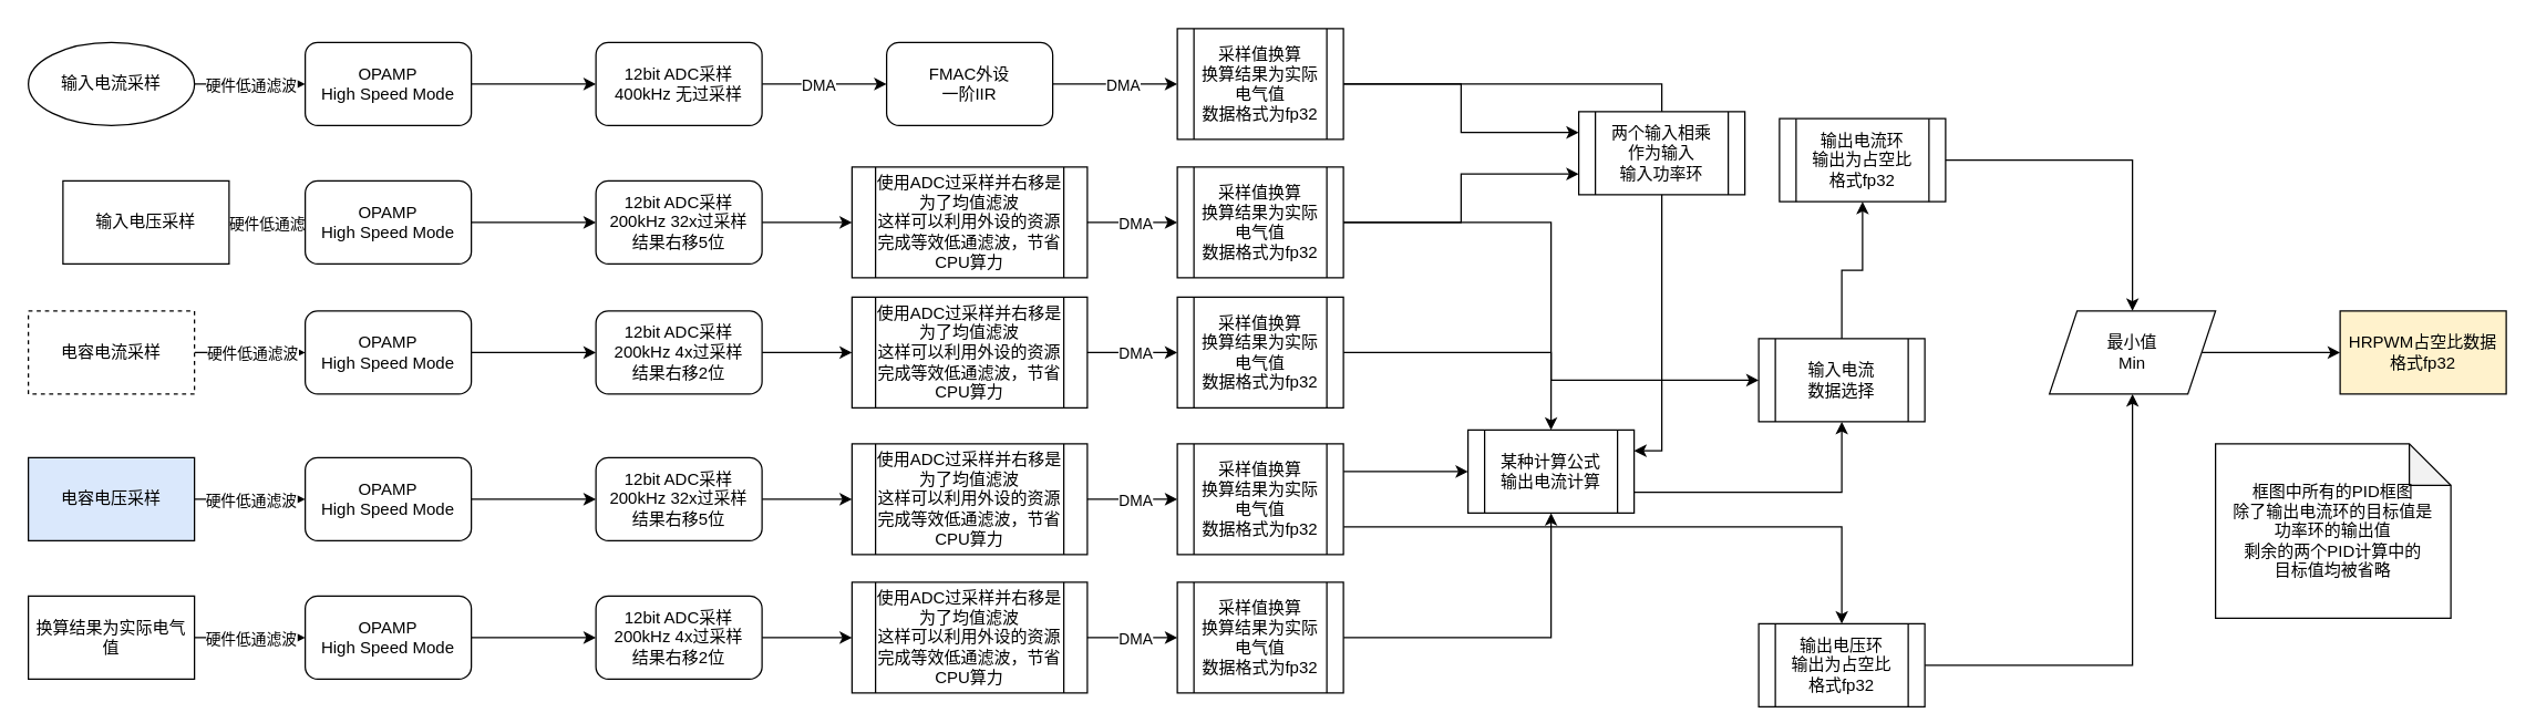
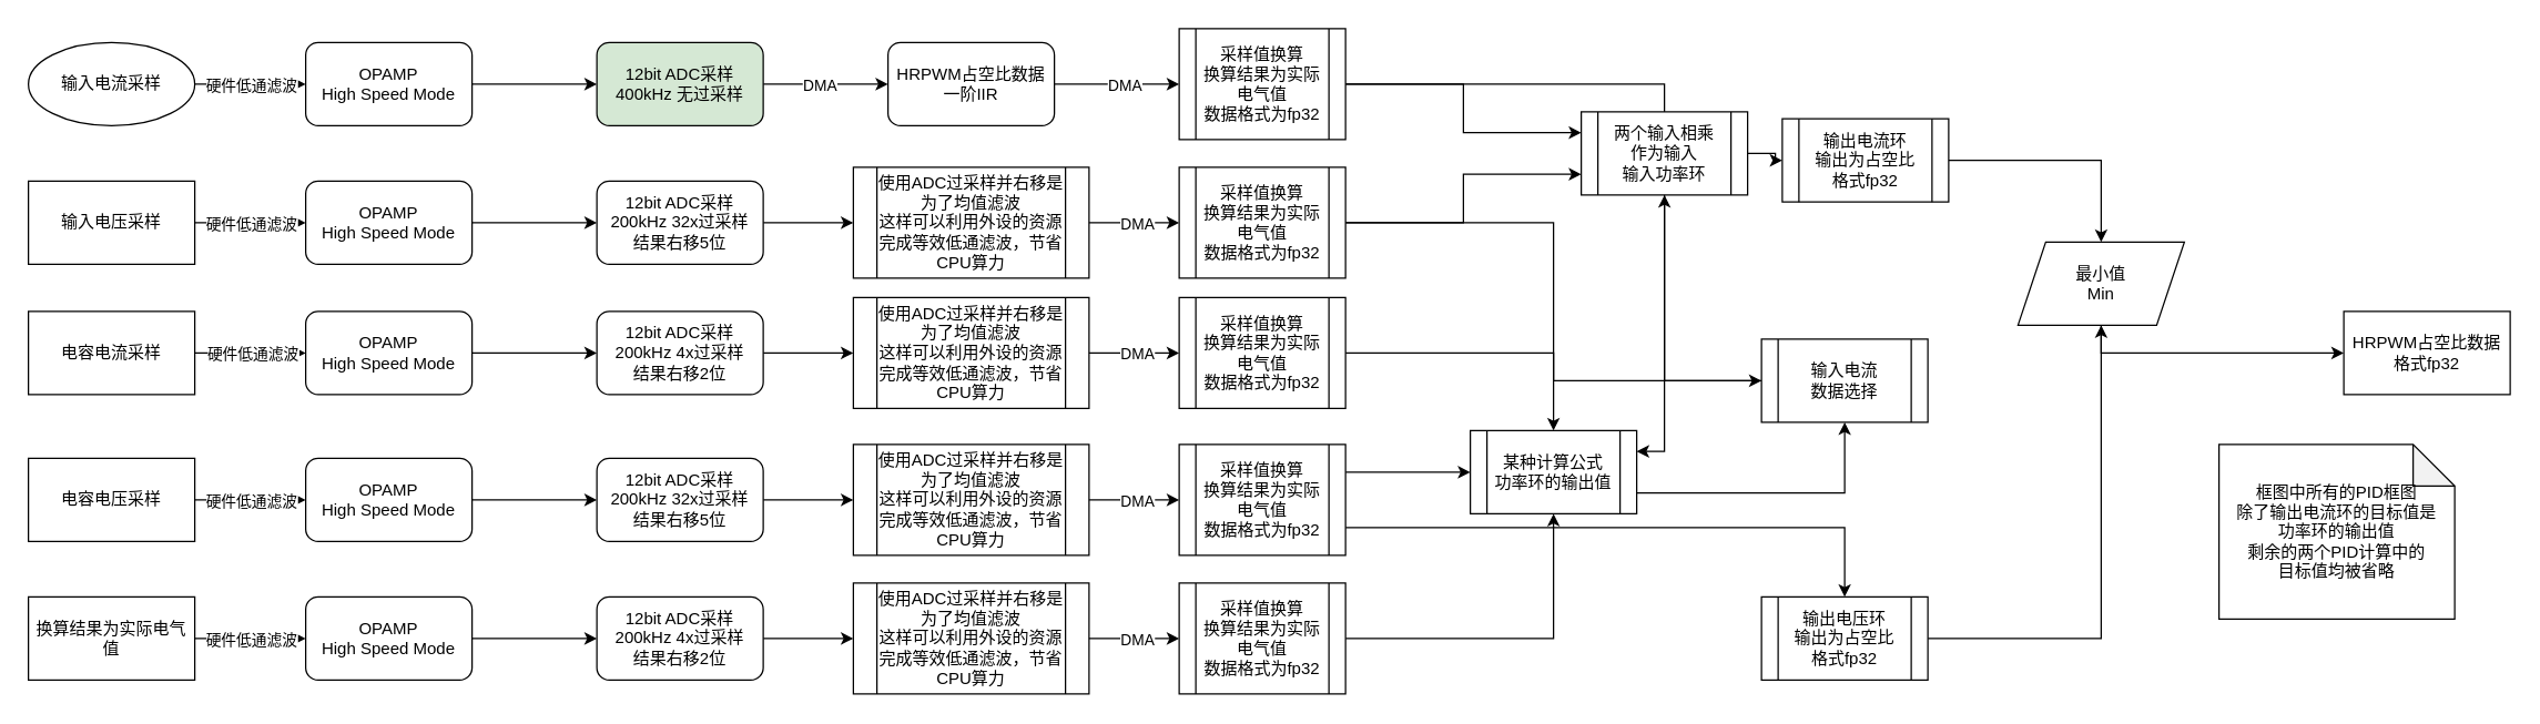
- <mxCell id="29" value="12bit ADC采样&lt;br&gt;400kHz 无过采样" style="rounded=1;whiteSpace=wrap;html=1;" parent="1" vertex="1"><mxGeometry x="430" y="30" width="120" height="60" as="geometry" /></mxCell>
+ <mxCell id="29" value="12bit ADC采样&lt;br&gt;400kHz 无过采样" style="rounded=1;whiteSpace=wrap;html=1;fillColor=#d5e8d4;" parent="1" vertex="1"><mxGeometry x="430" y="30" width="120" height="60" as="geometry" /></mxCell>
- <mxCell id="78" value="FMAC外设&lt;br&gt;一阶IIR" style="rounded=1;whiteSpace=wrap;html=1;" vertex="1" parent="1"><mxGeometry x="640" y="30" width="120" height="60" as="geometry" /></mxCell>
+ <mxCell id="78" value="HRPWM占空比数据&lt;br&gt;一阶IIR" style="rounded=1;whiteSpace=wrap;html=1;" vertex="1" parent="1"><mxGeometry x="640" y="30" width="120" height="60" as="geometry" /></mxCell>
+ <mxCell id="71" value="" style="edgeStyle=orthogonalEdgeStyle;rounded=0;orthogonalLoop=1;jettySize=auto;html=1;" parent="1" source="72" target="68" edge="1"><mxGeometry relative="1" as="geometry" /></mxCell>
- <mxCell id="7" value="输入电压采样" style="rounded=0;whiteSpace=wrap;html=1;" parent="1" vertex="1"><mxGeometry x="45" y="130" width="120" height="60" as="geometry" /></mxCell>
+ <mxCell id="7" value="输入电压采样" style="rounded=0;whiteSpace=wrap;html=1;" parent="1" vertex="1"><mxGeometry x="20" y="130" width="120" height="60" as="geometry" /></mxCell>
- <mxCell id="69" value="" style="edgeStyle=orthogonalEdgeStyle;rounded=0;orthogonalLoop=1;jettySize=auto;html=1;" parent="1" source="70" target="68" edge="1"><mxGeometry relative="1" as="geometry" /></mxCell>
+ <mxCell id="69" value="" style="edgeStyle=orthogonalEdgeStyle;rounded=0;orthogonalLoop=1;jettySize=auto;html=1;" parent="1" source="70" target="72" edge="1"><mxGeometry relative="1" as="geometry" /></mxCell>
- <mxCell id="16" value="电容电流采样" style="rounded=0;whiteSpace=wrap;html=1;dashed=1;" parent="1" vertex="1"><mxGeometry x="20" y="224" width="120" height="60" as="geometry" /></mxCell>
+ <mxCell id="16" value="电容电流采样" style="rounded=0;whiteSpace=wrap;html=1;" parent="1" vertex="1"><mxGeometry x="20" y="224" width="120" height="60" as="geometry" /></mxCell>
- <mxCell id="76" value="最小值&lt;br&gt;Min" style="shape=parallelogram;perimeter=parallelogramPerimeter;whiteSpace=wrap;html=1;fixedSize=1;" parent="1" vertex="1"><mxGeometry x="1480" y="224" width="120" height="60" as="geometry" /></mxCell>
+ <mxCell id="76" value="最小值&lt;br&gt;Min" style="shape=parallelogram;perimeter=parallelogramPerimeter;whiteSpace=wrap;html=1;fixedSize=1;" parent="1" vertex="1"><mxGeometry x="1455" y="174" width="120" height="60" as="geometry" /></mxCell>
- <mxCell id="79" value="HRPWM占空比数据&lt;br&gt;格式fp32" style="rounded=0;whiteSpace=wrap;html=1;fillColor=#fff2cc;" vertex="1" parent="1"><mxGeometry x="1690" y="224" width="120" height="60" as="geometry" /></mxCell>
+ <mxCell id="79" value="HRPWM占空比数据&lt;br&gt;格式fp32" style="rounded=0;whiteSpace=wrap;html=1;" vertex="1" parent="1"><mxGeometry x="1690" y="224" width="120" height="60" as="geometry" /></mxCell>
- <mxCell id="66" value="某种计算公式&lt;br&gt;输出电流计算" style="shape=process;whiteSpace=wrap;html=1;backgroundOutline=1;" parent="1" vertex="1"><mxGeometry x="1060" y="310" width="120" height="60" as="geometry" /></mxCell>
+ <mxCell id="66" value="某种计算公式&lt;br&gt;功率环的输出值" style="shape=process;whiteSpace=wrap;html=1;backgroundOutline=1;" parent="1" vertex="1"><mxGeometry x="1060" y="310" width="120" height="60" as="geometry" /></mxCell>
- <mxCell id="13" value="电容电压采样" style="rounded=0;whiteSpace=wrap;html=1;fillColor=#dae8fc;" parent="1" vertex="1"><mxGeometry x="20" y="330" width="120" height="60" as="geometry" /></mxCell>
+ <mxCell id="13" value="电容电压采样" style="rounded=0;whiteSpace=wrap;html=1;" parent="1" vertex="1"><mxGeometry x="20" y="330" width="120" height="60" as="geometry" /></mxCell>
- <mxCell id="74" value="输出电压环&lt;br&gt;输出为占空比&lt;br&gt;格式fp32" style="shape=process;whiteSpace=wrap;html=1;backgroundOutline=1;" parent="1" vertex="1"><mxGeometry x="1270" y="450" width="120" height="60" as="geometry" /></mxCell>
+ <mxCell id="74" value="输出电压环&lt;br&gt;输出为占空比&lt;br&gt;格式fp32" style="shape=process;whiteSpace=wrap;html=1;backgroundOutline=1;" parent="1" vertex="1"><mxGeometry x="1270" y="430" width="120" height="60" as="geometry" /></mxCell>
